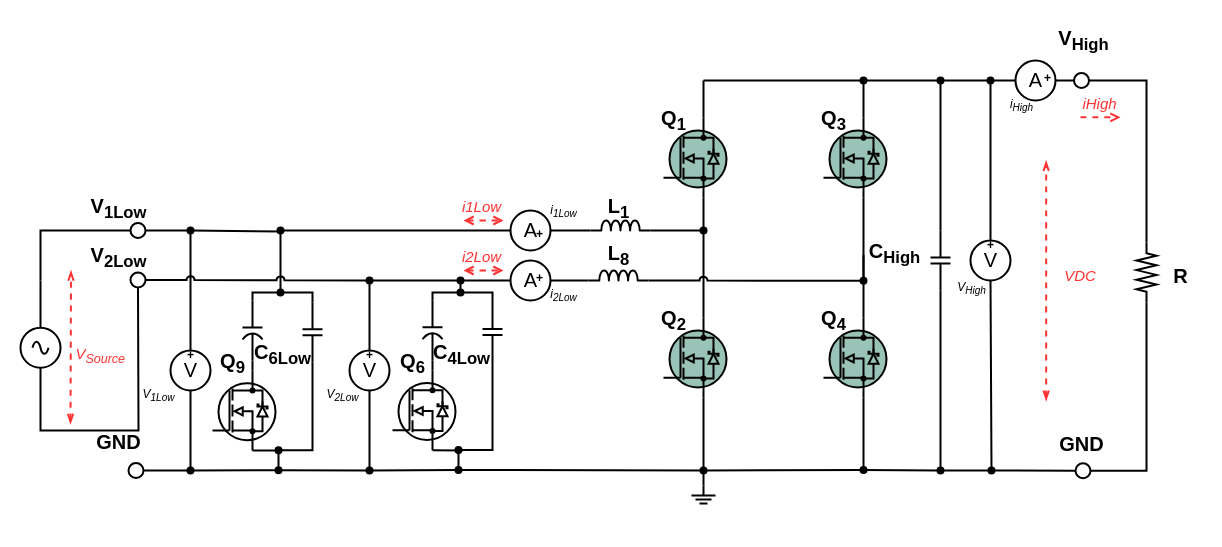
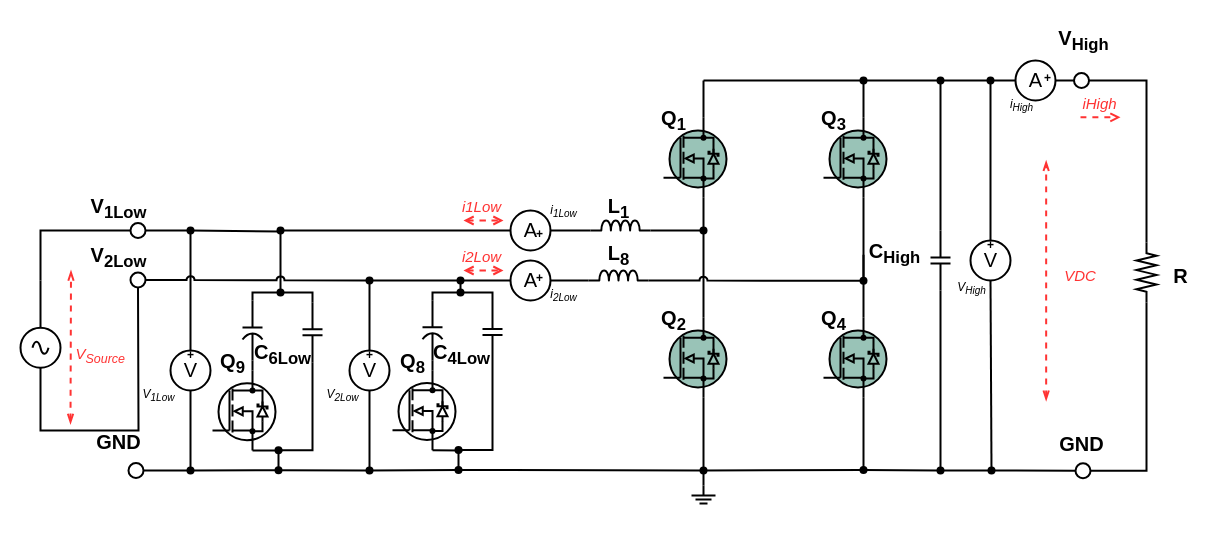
- <mxCell id="77" value="Q&lt;sub&gt;6&lt;/sub&gt;" style="text;html=1;align=center;verticalAlign=middle;resizable=0;points=[];autosize=1;strokeColor=none;fillColor=none;fontSize=20;fontStyle=1;rounded=0;strokeWidth=2;" vertex="1" parent="2"><mxGeometry x="367" y="322.5" width="50" height="40" as="geometry" /></mxCell>
+ <mxCell id="77" value="Q&lt;sub&gt;8&lt;/sub&gt;" style="text;html=1;align=center;verticalAlign=middle;resizable=0;points=[];autosize=1;strokeColor=none;fillColor=none;fontSize=20;fontStyle=1;rounded=0;strokeWidth=2;" vertex="1" parent="2"><mxGeometry x="367" y="322.5" width="50" height="40" as="geometry" /></mxCell>
